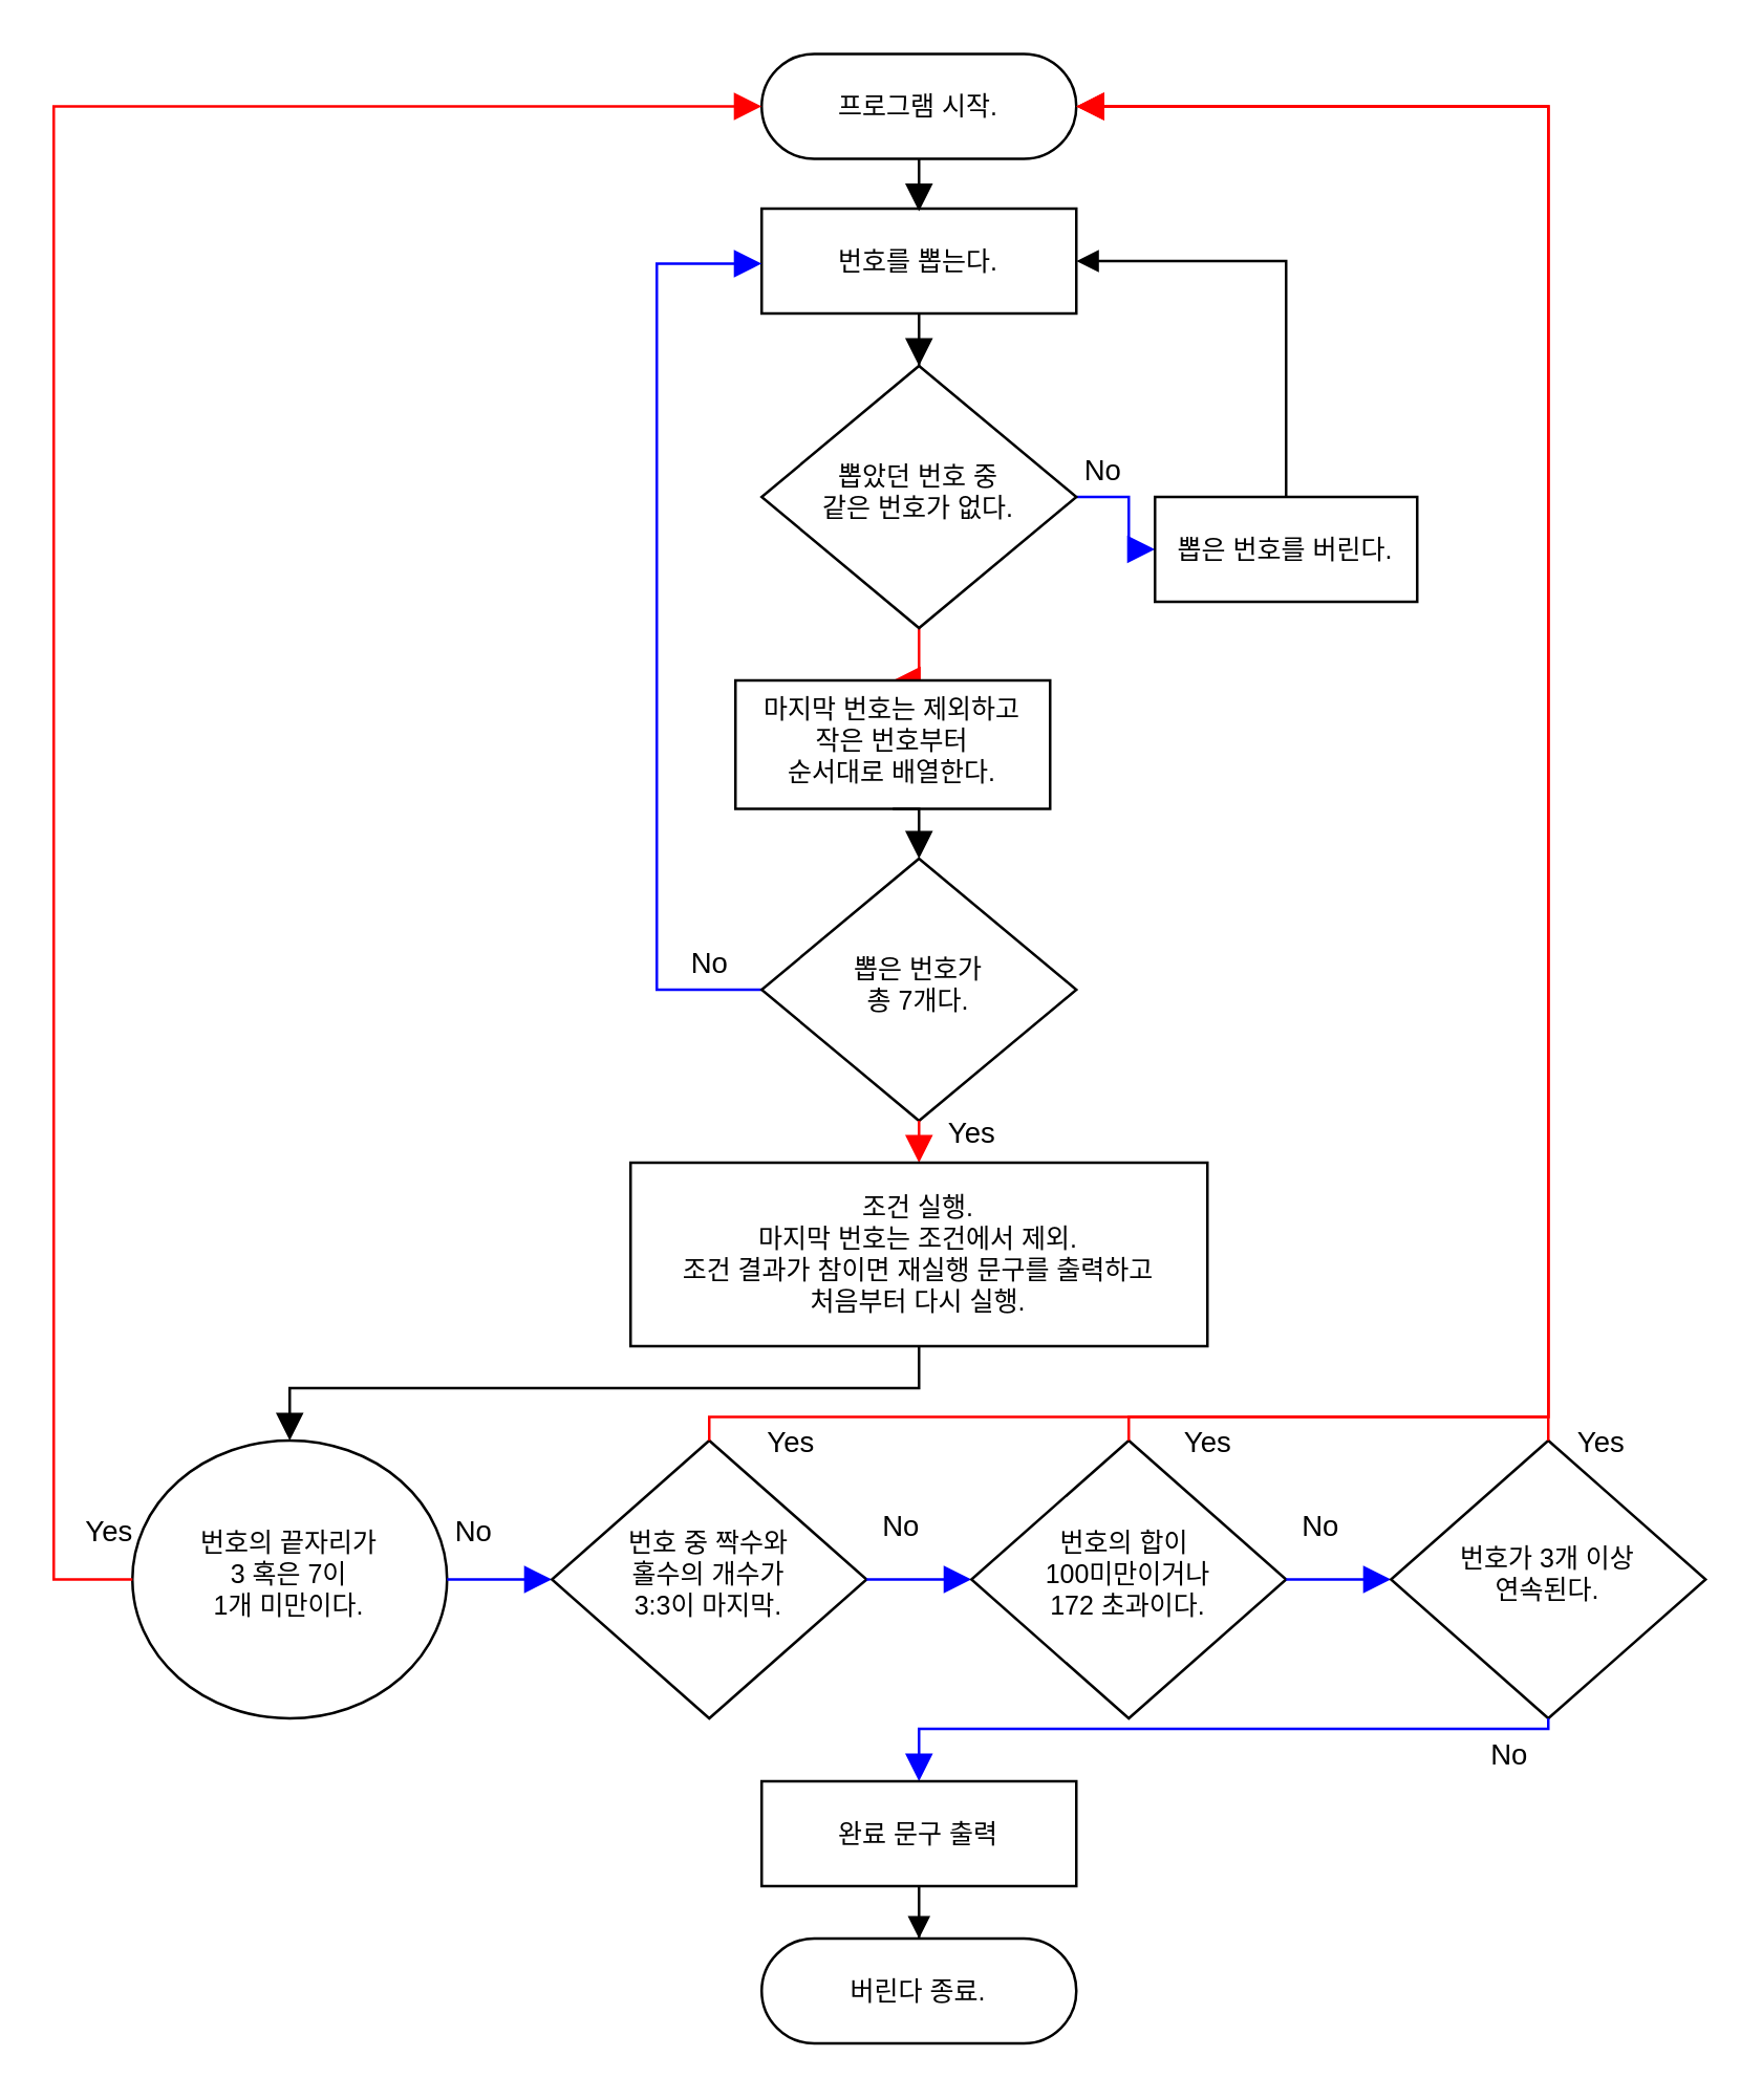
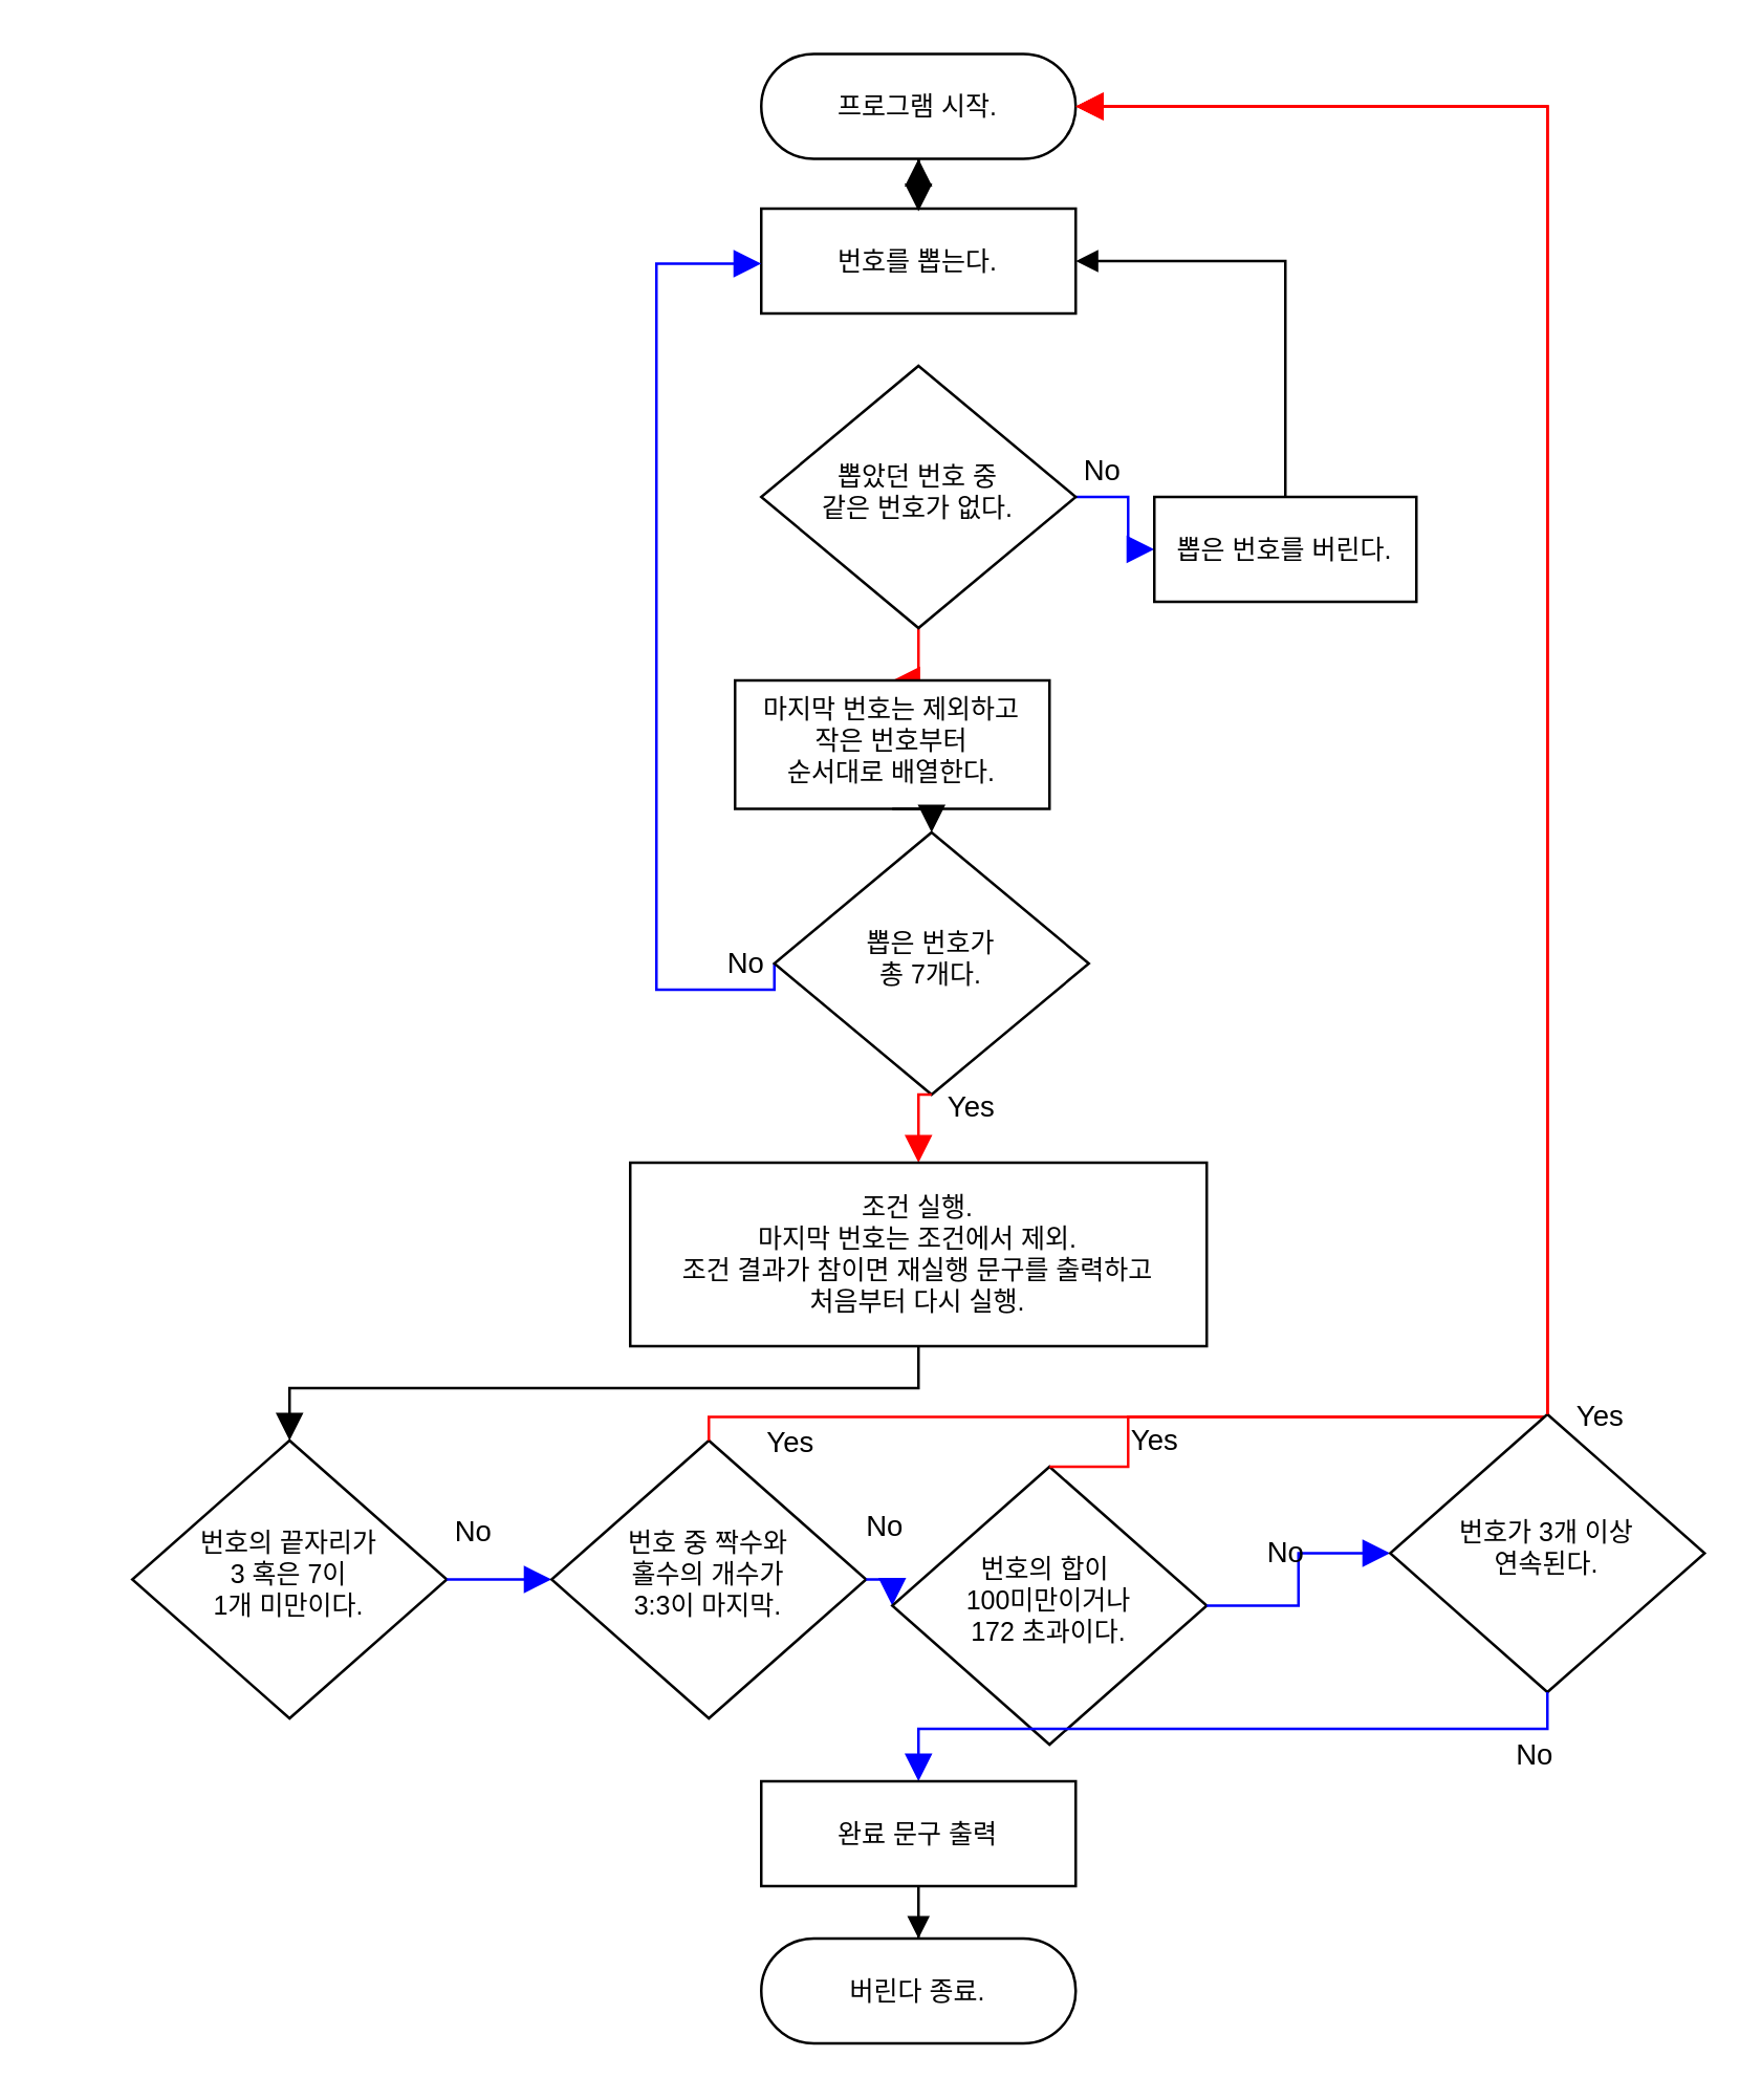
- <mxCell id="2" value="" style="rounded=0;html=1;jettySize=auto;orthogonalLoop=1;fontSize=11;endArrow=block;endFill=1;endSize=8;strokeWidth=1;shadow=0;labelBackgroundColor=none;edgeStyle=orthogonalEdgeStyle;entryX=0.5;entryY=0;entryDx=0;entryDy=0;" parent="1" source="3" target="6" edge="1"><mxGeometry relative="1" as="geometry" /></mxCell>
+ <mxCell id="2" value="" style="rounded=0;html=1;jettySize=auto;orthogonalLoop=1;fontSize=11;endArrow=block;endFill=1;endSize=8;strokeWidth=1;shadow=0;labelBackgroundColor=none;edgeStyle=orthogonalEdgeStyle;" parent="1" source="3" target="9" edge="1"><mxGeometry relative="1" as="geometry" /></mxCell>
- <mxCell id="18" value="Yes" style="rounded=0;html=1;jettySize=auto;orthogonalLoop=1;fontSize=11;endArrow=block;endFill=1;endSize=8;strokeWidth=1;shadow=0;labelBackgroundColor=none;edgeStyle=orthogonalEdgeStyle;exitX=0;exitY=0.5;exitDx=0;exitDy=0;strokeColor=#FF0000;entryX=0;entryY=0.5;entryDx=0;entryDy=0;" parent="1" source="13" target="9" edge="1"><mxGeometry x="-0.978" y="-18" relative="1" as="geometry"><mxPoint x="300" y="390" as="sourcePoint" /><mxPoint x="300" y="110" as="targetPoint" /><Array as="points"><mxPoint x="20" y="602" /><mxPoint x="20" y="40" /></Array><mxPoint as="offset" /></mxGeometry></mxCell>
- <mxCell id="15" value="뽑은 번호가&lt;br&gt;총 7개다." style="rhombus;whiteSpace=wrap;html=1;shadow=0;fontFamily=Helvetica;fontSize=10;align=center;strokeWidth=1;spacing=6;spacingTop=-4;" parent="1" vertex="1"><mxGeometry x="290" y="327" width="120" height="100" as="geometry" /></mxCell>
+ <mxCell id="15" value="뽑은 번호가&lt;br&gt;총 7개다." style="rhombus;whiteSpace=wrap;html=1;shadow=0;fontFamily=Helvetica;fontSize=10;align=center;strokeWidth=1;spacing=6;spacingTop=-4;" parent="1" vertex="1"><mxGeometry x="295" y="317" width="120" height="100" as="geometry" /></mxCell>
- <mxCell id="13" value="번호의 끝자리가&lt;br&gt;3 혹은 7이&lt;br&gt;1개 미만이다." style="ellipse;whiteSpace=wrap;html=1;shadow=0;fontFamily=Helvetica;fontSize=10;align=center;strokeWidth=1;spacing=6;spacingTop=-4;" parent="1" vertex="1"><mxGeometry x="50" y="549" width="120" height="106" as="geometry" /></mxCell>
+ <mxCell id="13" value="번호의 끝자리가&lt;br&gt;3 혹은 7이&lt;br&gt;1개 미만이다." style="rhombus;whiteSpace=wrap;html=1;shadow=0;fontFamily=Helvetica;fontSize=10;align=center;strokeWidth=1;spacing=6;spacingTop=-4;" parent="1" vertex="1"><mxGeometry x="50" y="549" width="120" height="106" as="geometry" /></mxCell>
- <mxCell id="22" value="번호의 합이&amp;nbsp;&lt;br&gt;100미만이거나&lt;br&gt;172 초과이다." style="rhombus;whiteSpace=wrap;html=1;shadow=0;fontFamily=Helvetica;fontSize=10;align=center;strokeWidth=1;spacing=6;spacingTop=-4;" parent="1" vertex="1"><mxGeometry x="370" y="549" width="120" height="106" as="geometry" /></mxCell>
+ <mxCell id="22" value="번호의 합이&amp;nbsp;&lt;br&gt;100미만이거나&lt;br&gt;172 초과이다." style="rhombus;whiteSpace=wrap;html=1;shadow=0;fontFamily=Helvetica;fontSize=10;align=center;strokeWidth=1;spacing=6;spacingTop=-4;" parent="1" vertex="1"><mxGeometry x="340" y="559" width="120" height="106" as="geometry" /></mxCell>
- <mxCell id="25" value="번호가 3개 이상&lt;br&gt;연속된다." style="rhombus;whiteSpace=wrap;html=1;shadow=0;fontFamily=Helvetica;fontSize=10;align=center;strokeWidth=1;spacing=6;spacingTop=-4;" parent="1" vertex="1"><mxGeometry x="530" y="549" width="120" height="106" as="geometry" /></mxCell>
+ <mxCell id="25" value="번호가 3개 이상&lt;br&gt;연속된다." style="rhombus;whiteSpace=wrap;html=1;shadow=0;fontFamily=Helvetica;fontSize=10;align=center;strokeWidth=1;spacing=6;spacingTop=-4;" parent="1" vertex="1"><mxGeometry x="530" y="539" width="120" height="106" as="geometry" /></mxCell>
